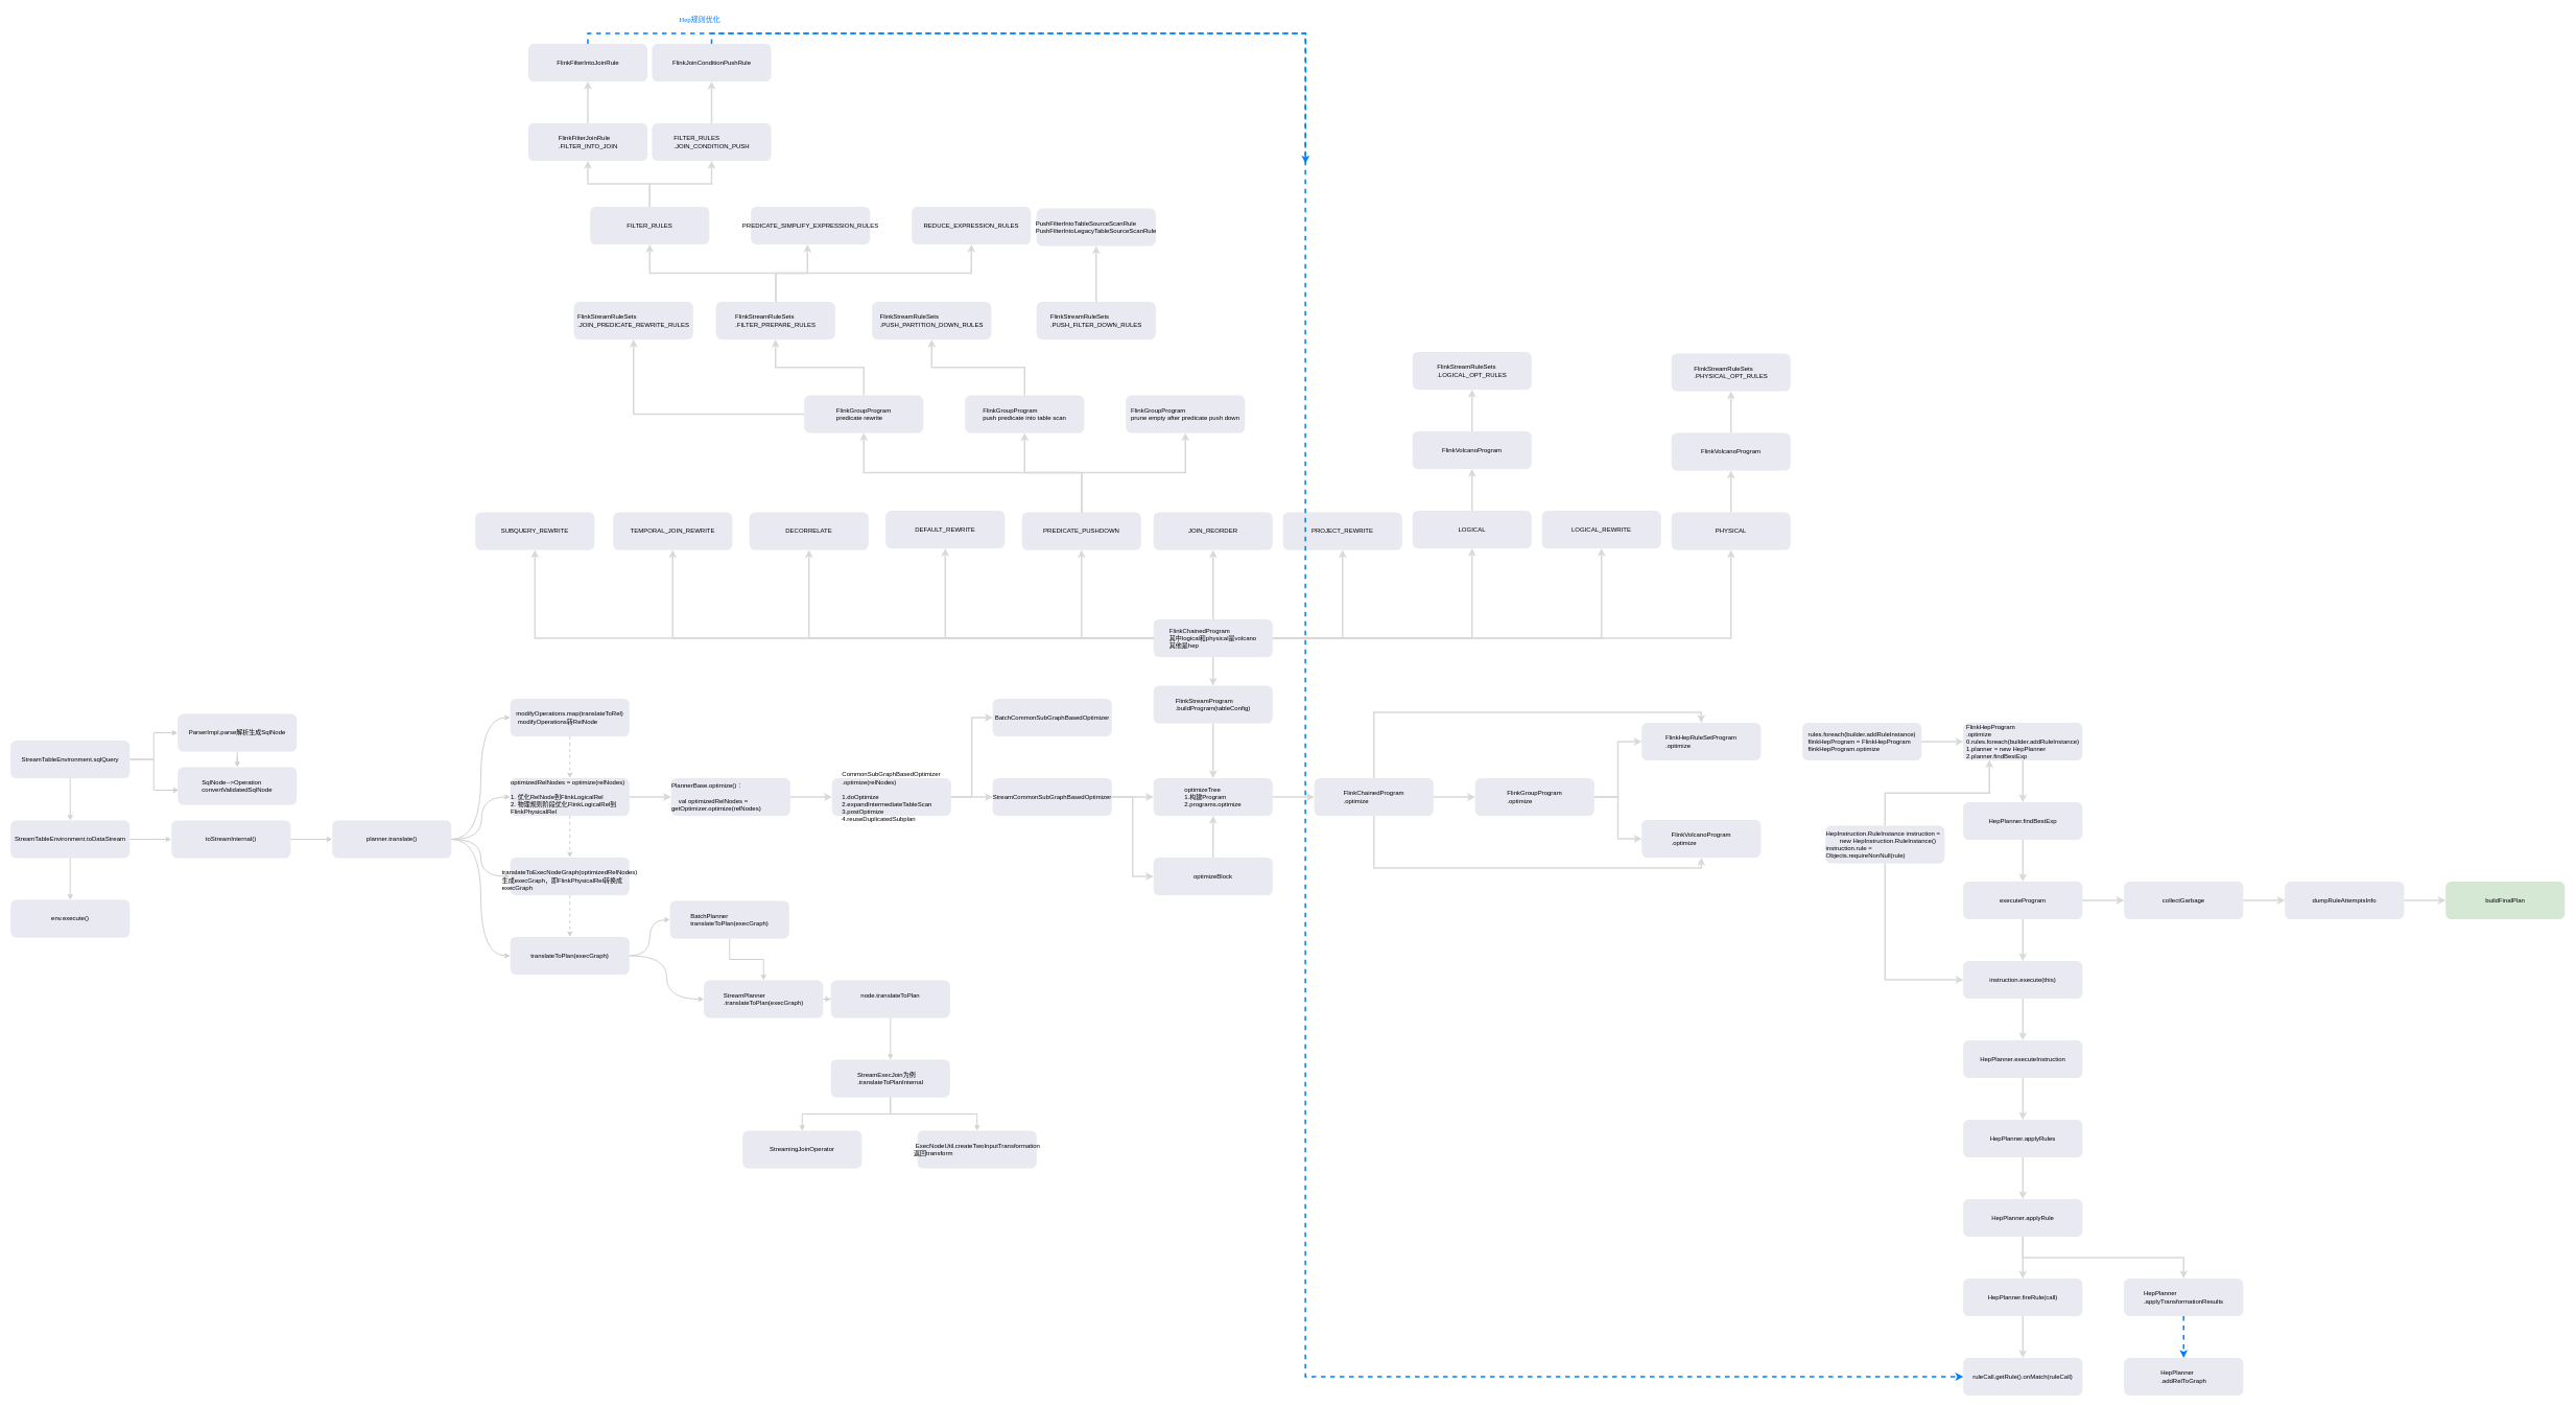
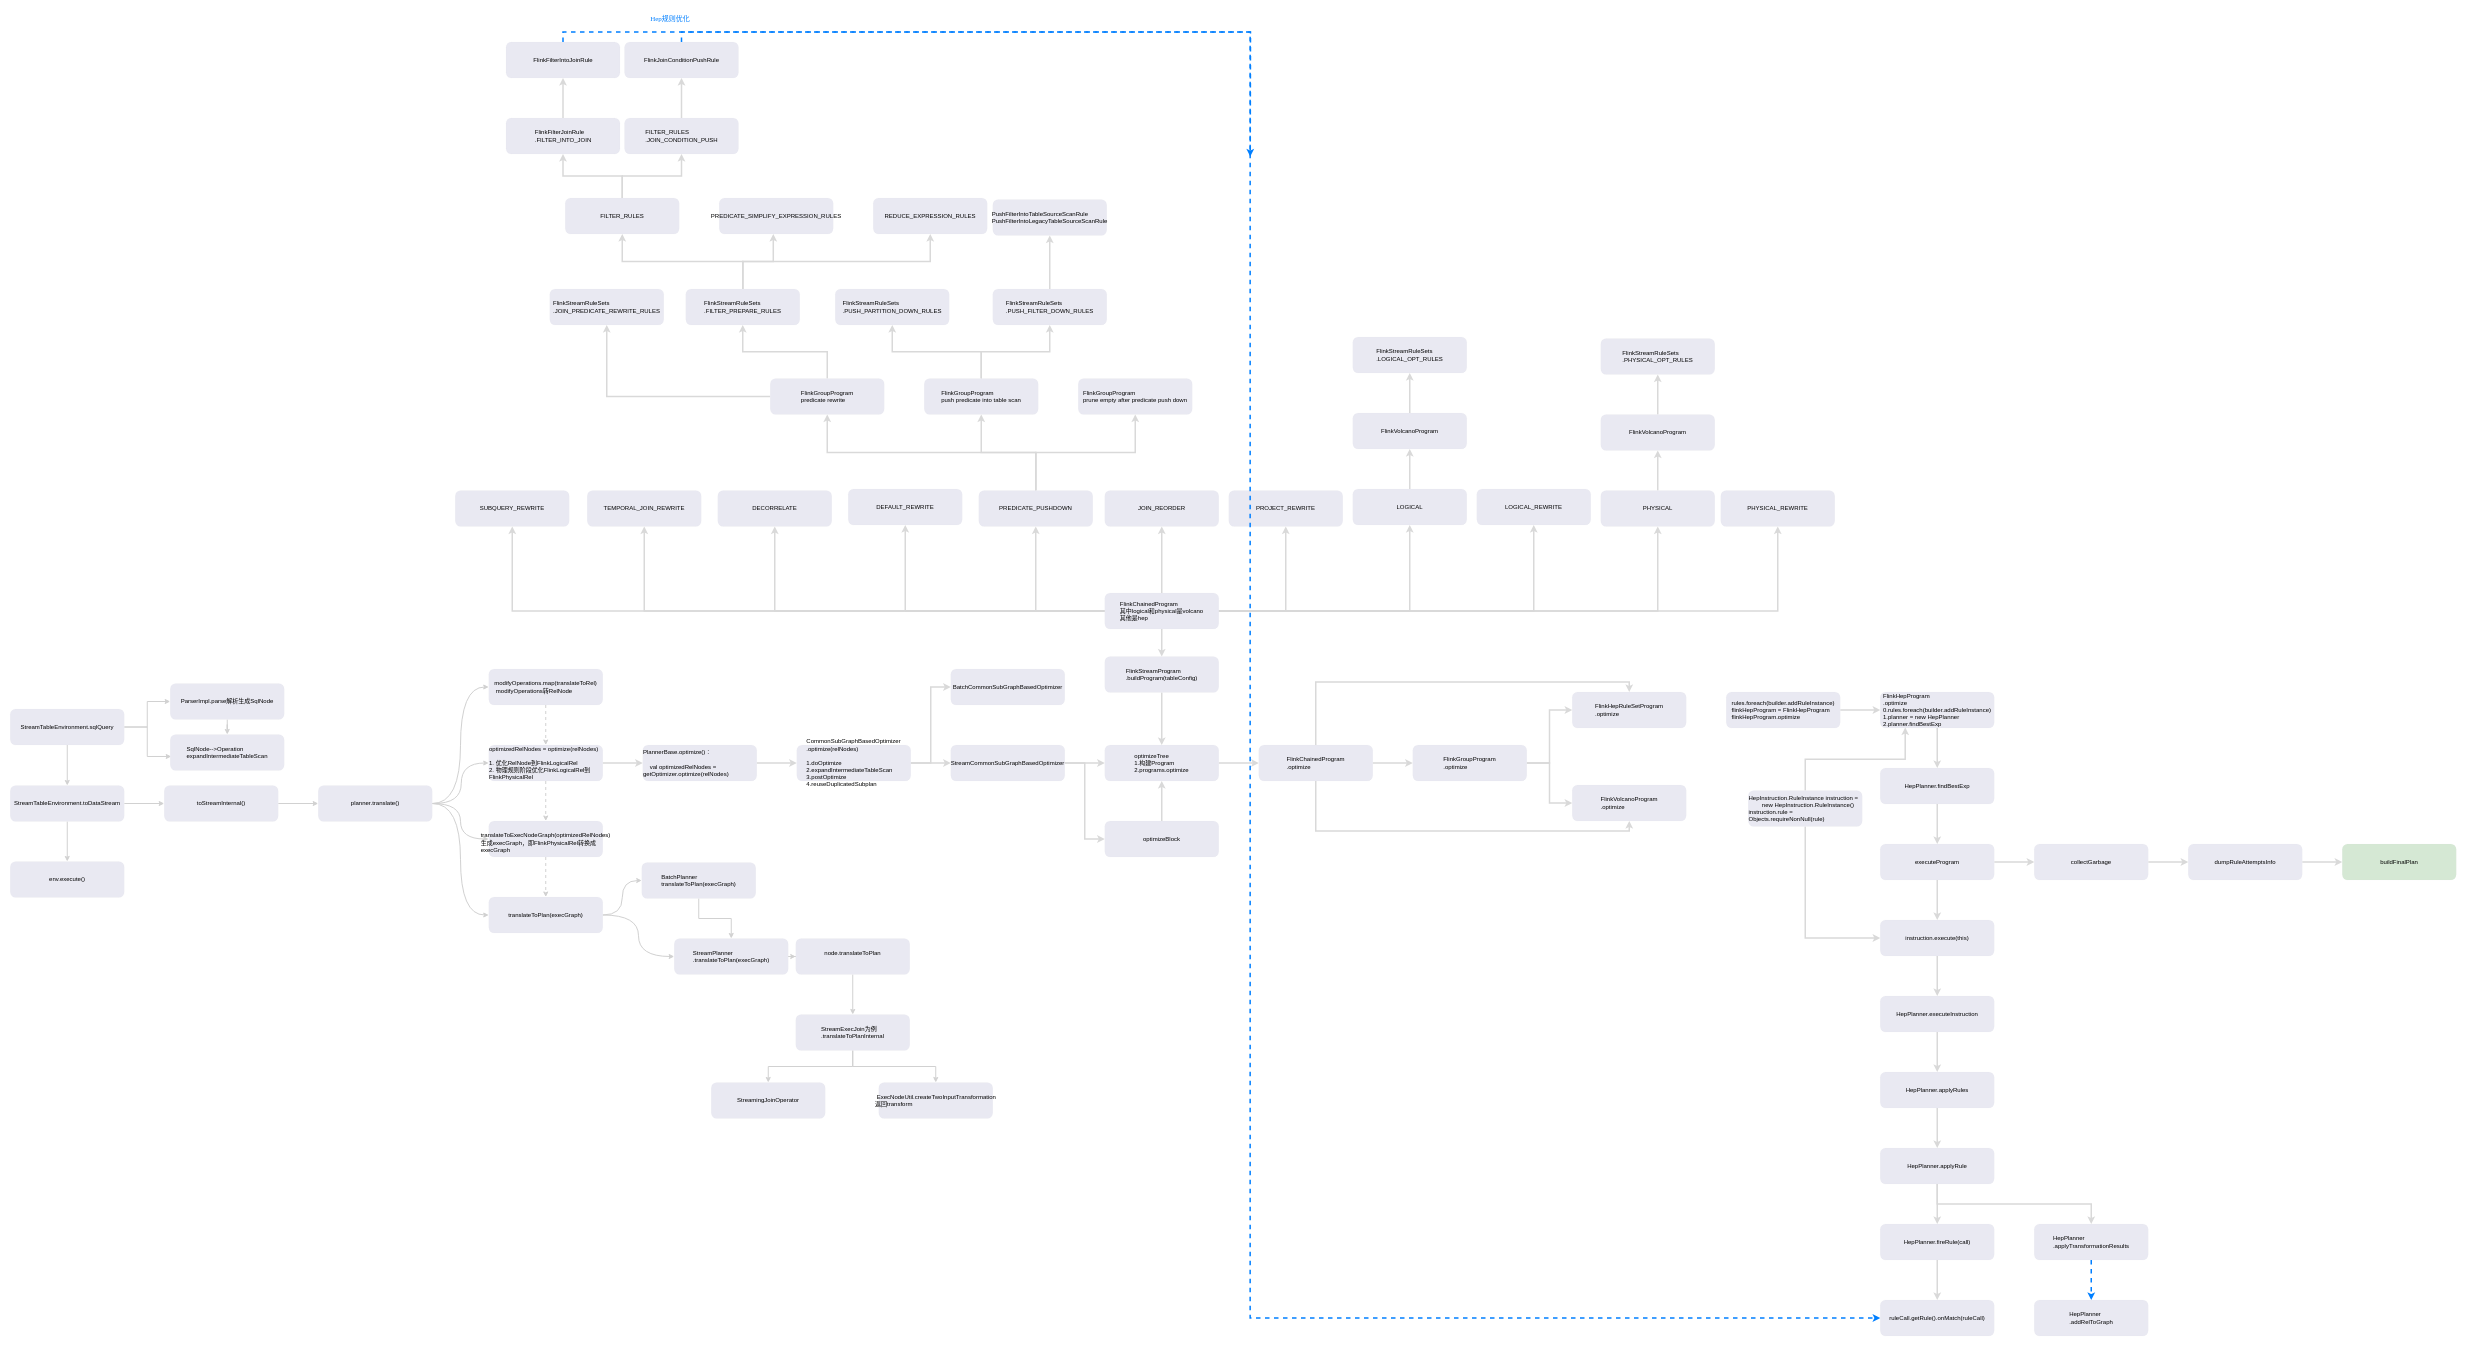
+ <mxCell id="104" value="" style="edgeStyle=orthogonalEdgeStyle;rounded=0;orthogonalLoop=1;jettySize=auto;html=1;fontFamily=Comic Sans MS;fontSize=14;fontColor=#007FFF;strokeColor=#D9D9D9;strokeWidth=3;" edge="1" parent="1" source="105" target="112"><mxGeometry relative="1" as="geometry" /></mxCell>
+ <mxCell id="88" value="&lt;div style=&quot;text-align: left;&quot;&gt;PHYSICAL_REWRITE&lt;br&gt;&lt;/div&gt;" style="rounded=1;whiteSpace=wrap;html=1;fillColor=#E9E9F2;shadow=0;strokeWidth=0;strokeColor=#D1D1D1;" vertex="1" parent="1"><mxGeometry x="3441" y="980" width="228" height="72" as="geometry" /></mxCell>
+ <mxCell id="71" value="" style="edgeStyle=orthogonalEdgeStyle;rounded=0;orthogonalLoop=1;jettySize=auto;html=1;fontFamily=Comic Sans MS;fontSize=14;fontColor=#007FFF;strokeColor=#D9D9D9;strokeWidth=3;" edge="1" parent="1" source="72" target="88"><mxGeometry relative="1" as="geometry" /></mxCell>
- <mxCell id="33" value="&lt;div style=&quot;text-align: left;&quot;&gt;SqlNode--&amp;gt;Operation&lt;/div&gt;&lt;div style=&quot;text-align: left;&quot;&gt;convertValidatedSqlNode&lt;br&gt;&lt;/div&gt;" style="rounded=1;whiteSpace=wrap;html=1;fillColor=#E9E9F2;shadow=0;strokeWidth=0;strokeColor=#D1D1D1;" parent="1" vertex="1"><mxGeometry x="340" y="1468" width="228" height="72" as="geometry" /></mxCell>
+ <mxCell id="33" value="&lt;div style=&quot;text-align: left;&quot;&gt;SqlNode--&amp;gt;Operation&lt;/div&gt;&lt;div style=&quot;text-align: left;&quot;&gt;expandIntermediateTableScan&lt;br&gt;&lt;/div&gt;" style="rounded=1;whiteSpace=wrap;html=1;fillColor=#E9E9F2;shadow=0;strokeWidth=0;strokeColor=#D1D1D1;" parent="1" vertex="1"><mxGeometry x="340" y="1468" width="228" height="72" as="geometry" /></mxCell>
